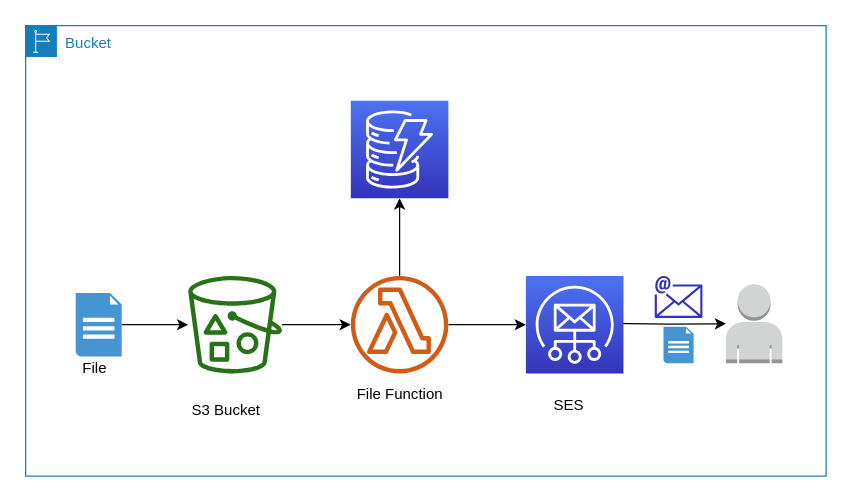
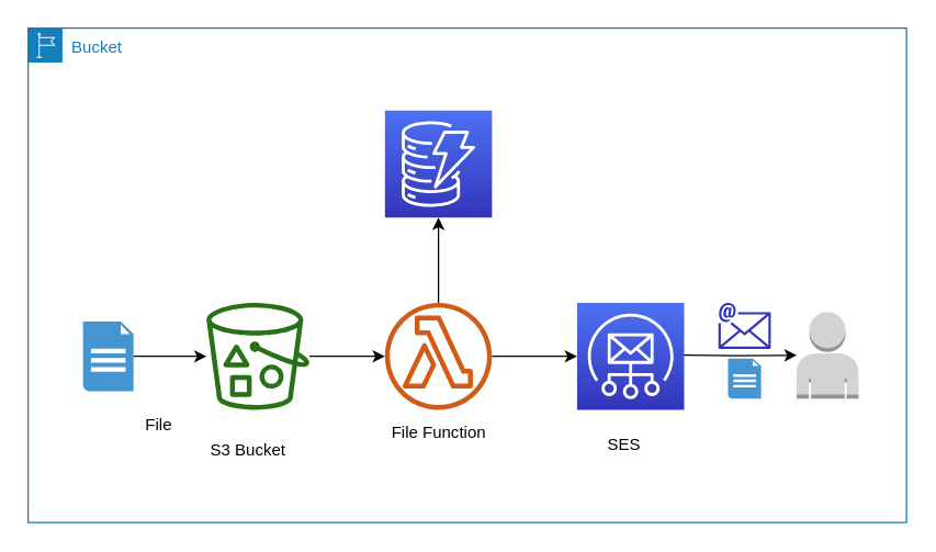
- <mxCell id="18" value="File" style="text;html=1;resizable=0;autosize=1;align=center;verticalAlign=middle;points=[];fillColor=none;strokeColor=none;rounded=0;" parent="1" vertex="1"><mxGeometry x="60" y="284.4" width="30" height="20" as="geometry" /></mxCell>
+ <mxCell id="18" value="File" style="text;html=1;resizable=0;autosize=1;align=center;verticalAlign=middle;points=[];fillColor=none;strokeColor=none;rounded=0;" parent="1" vertex="1"><mxGeometry x="100" y="299.4" width="30" height="20" as="geometry" /></mxCell>
